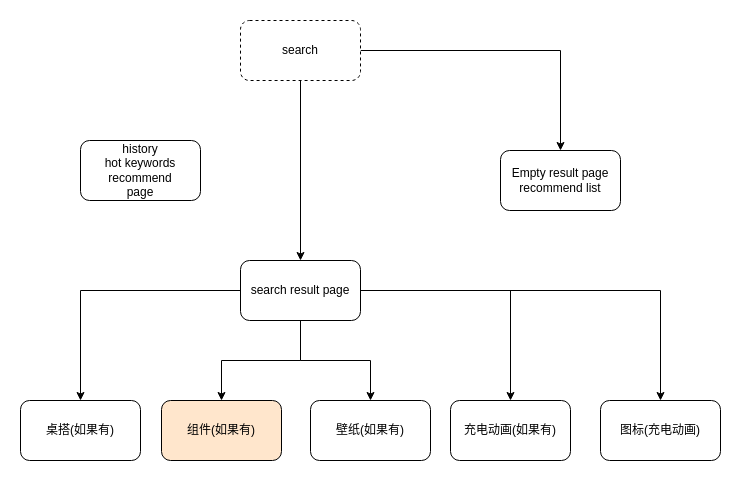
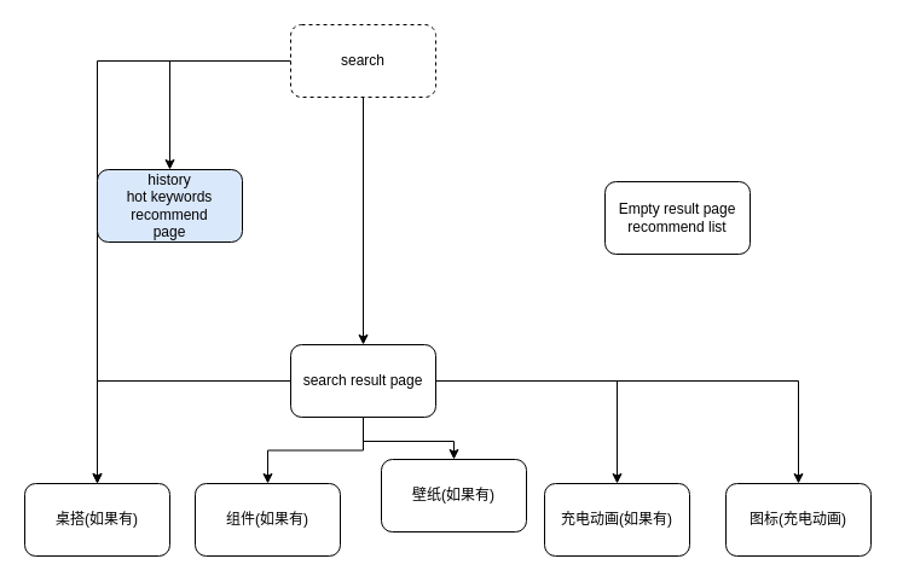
- <mxCell id="4" value="" style="edgeStyle=orthogonalEdgeStyle;rounded=0;orthogonalLoop=1;jettySize=auto;html=1;" edge="1" parent="1" source="5" target="16"><mxGeometry relative="1" as="geometry" /></mxCell>
+ <mxCell id="4" value="" style="edgeStyle=orthogonalEdgeStyle;rounded=0;orthogonalLoop=1;jettySize=auto;html=1;" edge="1" parent="1" source="5" target="13"><mxGeometry relative="1" as="geometry" /></mxCell>
+ <mxCell id="2" value="" style="edgeStyle=orthogonalEdgeStyle;rounded=0;orthogonalLoop=1;jettySize=auto;html=1;" edge="1" parent="1" source="5" target="6"><mxGeometry relative="1" as="geometry" /></mxCell>
- <mxCell id="6" value="history&lt;div&gt;hot keywords&lt;br&gt;&lt;div&gt;recommend&lt;/div&gt;&lt;div&gt;page&lt;/div&gt;&lt;/div&gt;" style="whiteSpace=wrap;html=1;rounded=1;" vertex="1" parent="1"><mxGeometry x="80" y="140" width="120" height="60" as="geometry" /></mxCell>
+ <mxCell id="6" value="history&lt;div&gt;hot keywords&lt;br&gt;&lt;div&gt;recommend&lt;/div&gt;&lt;div&gt;page&lt;/div&gt;&lt;/div&gt;" style="whiteSpace=wrap;html=1;rounded=1;fillColor=#dae8fc;" vertex="1" parent="1"><mxGeometry x="80" y="140" width="120" height="60" as="geometry" /></mxCell>
- <mxCell id="12" value="search result page" style="whiteSpace=wrap;html=1;rounded=1;" vertex="1" parent="1"><mxGeometry x="240" y="260" width="120" height="60" as="geometry" /></mxCell>
+ <mxCell id="12" value="search result page" style="whiteSpace=wrap;html=1;rounded=1;" vertex="1" parent="1"><mxGeometry x="240" y="285" width="120" height="60" as="geometry" /></mxCell>
- <mxCell id="14" value="组件(如果有)" style="whiteSpace=wrap;html=1;rounded=1;fillColor=#ffe6cc;" vertex="1" parent="1"><mxGeometry x="161" y="400" width="120" height="60" as="geometry" /></mxCell>
+ <mxCell id="14" value="组件(如果有)" style="whiteSpace=wrap;html=1;rounded=1;" vertex="1" parent="1"><mxGeometry x="161" y="400" width="120" height="60" as="geometry" /></mxCell>
- <mxCell id="15" value="壁纸(如果有)" style="whiteSpace=wrap;html=1;rounded=1;" vertex="1" parent="1"><mxGeometry x="310" y="400" width="120" height="60" as="geometry" /></mxCell>
+ <mxCell id="15" value="壁纸(如果有)" style="whiteSpace=wrap;html=1;rounded=1;" vertex="1" parent="1"><mxGeometry x="315" y="380" width="120" height="60" as="geometry" /></mxCell>
